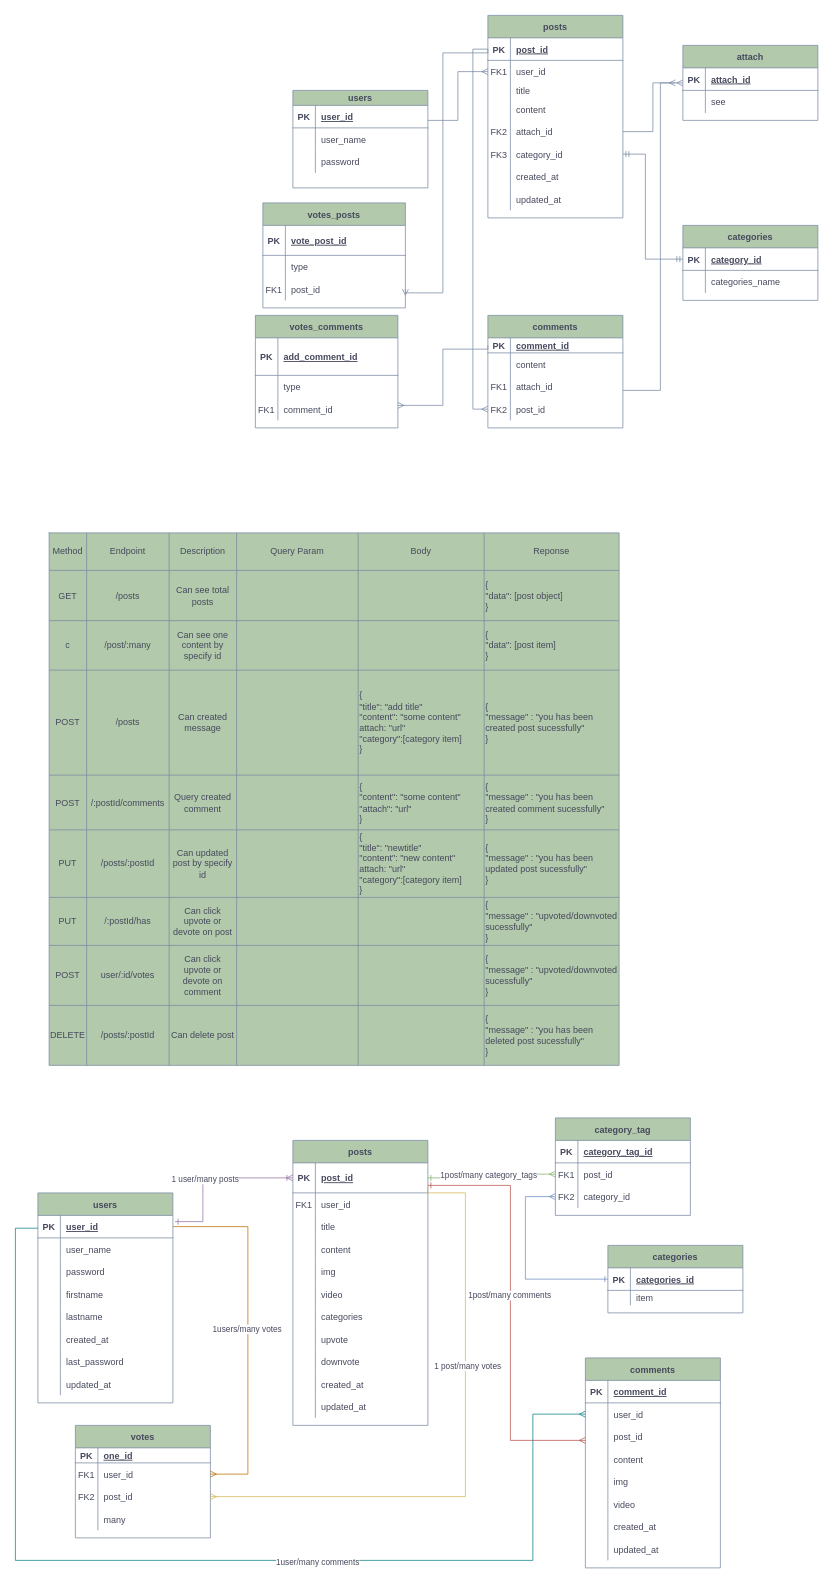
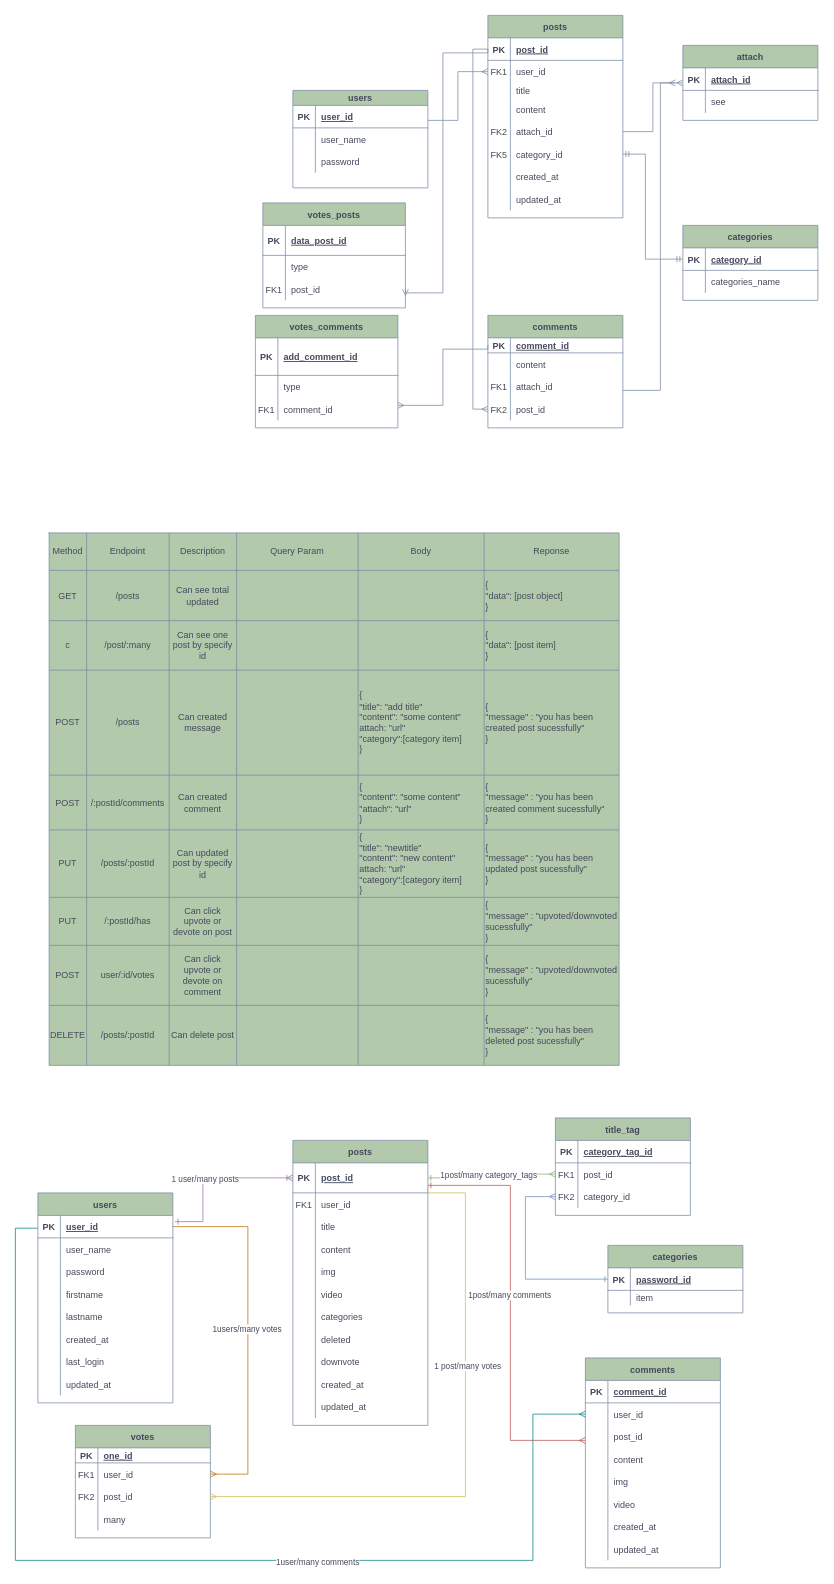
- <mxCell id="29" value="FK3" style="shape=partialRectangle;connectable=0;fillColor=none;top=0;left=0;bottom=0;right=0;editable=1;overflow=hidden;strokeColor=#788AA3;fontColor=#46495D;" parent="28" vertex="1"><mxGeometry width="30" height="30" as="geometry"><mxRectangle width="30" height="30" as="alternateBounds" /></mxGeometry></mxCell>
+ <mxCell id="29" value="FK5" style="shape=partialRectangle;connectable=0;fillColor=none;top=0;left=0;bottom=0;right=0;editable=1;overflow=hidden;strokeColor=#788AA3;fontColor=#46495D;" parent="28" vertex="1"><mxGeometry width="30" height="30" as="geometry"><mxRectangle width="30" height="30" as="alternateBounds" /></mxGeometry></mxCell>
- <mxCell id="147" value="vote_post_id" style="shape=partialRectangle;connectable=0;fillColor=none;top=0;left=0;bottom=0;right=0;align=left;spacingLeft=6;fontStyle=5;overflow=hidden;strokeColor=#788AA3;fontColor=#46495D;" parent="145" vertex="1"><mxGeometry x="30" width="160" height="40" as="geometry"><mxRectangle width="160" height="40" as="alternateBounds" /></mxGeometry></mxCell>
+ <mxCell id="147" value="data_post_id" style="shape=partialRectangle;connectable=0;fillColor=none;top=0;left=0;bottom=0;right=0;align=left;spacingLeft=6;fontStyle=5;overflow=hidden;strokeColor=#788AA3;fontColor=#46495D;" parent="145" vertex="1"><mxGeometry x="30" width="160" height="40" as="geometry"><mxRectangle width="160" height="40" as="alternateBounds" /></mxGeometry></mxCell>
- <mxCell id="89" value="Can see total posts" style="shape=partialRectangle;html=1;whiteSpace=wrap;connectable=0;overflow=hidden;fillColor=none;top=0;left=0;bottom=0;right=0;pointerEvents=1;strokeColor=#788AA3;fontColor=#46495D;" parent="86" vertex="1"><mxGeometry x="160" width="90" height="67" as="geometry"><mxRectangle width="90" height="67" as="alternateBounds" /></mxGeometry></mxCell>
+ <mxCell id="89" value="Can see total updated" style="shape=partialRectangle;html=1;whiteSpace=wrap;connectable=0;overflow=hidden;fillColor=none;top=0;left=0;bottom=0;right=0;pointerEvents=1;strokeColor=#788AA3;fontColor=#46495D;" parent="86" vertex="1"><mxGeometry x="160" width="90" height="67" as="geometry"><mxRectangle width="90" height="67" as="alternateBounds" /></mxGeometry></mxCell>
- <mxCell id="96" value="Can see one content by specify id" style="shape=partialRectangle;html=1;whiteSpace=wrap;connectable=0;overflow=hidden;fillColor=none;top=0;left=0;bottom=0;right=0;pointerEvents=1;strokeColor=#788AA3;fontColor=#46495D;" parent="93" vertex="1"><mxGeometry x="160" width="90" height="66" as="geometry"><mxRectangle width="90" height="66" as="alternateBounds" /></mxGeometry></mxCell>
+ <mxCell id="96" value="Can see one post by specify id" style="shape=partialRectangle;html=1;whiteSpace=wrap;connectable=0;overflow=hidden;fillColor=none;top=0;left=0;bottom=0;right=0;pointerEvents=1;strokeColor=#788AA3;fontColor=#46495D;" parent="93" vertex="1"><mxGeometry x="160" width="90" height="66" as="geometry"><mxRectangle width="90" height="66" as="alternateBounds" /></mxGeometry></mxCell>
- <mxCell id="110" value="Query created comment" style="shape=partialRectangle;html=1;whiteSpace=wrap;connectable=0;overflow=hidden;fillColor=none;top=0;left=0;bottom=0;right=0;pointerEvents=1;strokeColor=#788AA3;fontColor=#46495D;" parent="107" vertex="1"><mxGeometry x="160" width="90" height="73" as="geometry"><mxRectangle width="90" height="73" as="alternateBounds" /></mxGeometry></mxCell>
+ <mxCell id="110" value="Can created comment" style="shape=partialRectangle;html=1;whiteSpace=wrap;connectable=0;overflow=hidden;fillColor=none;top=0;left=0;bottom=0;right=0;pointerEvents=1;strokeColor=#788AA3;fontColor=#46495D;" parent="107" vertex="1"><mxGeometry x="160" width="90" height="73" as="geometry"><mxRectangle width="90" height="73" as="alternateBounds" /></mxGeometry></mxCell>
- <mxCell id="216" value="category_tag" style="shape=table;startSize=30;container=1;collapsible=1;childLayout=tableLayout;fixedRows=1;rowLines=0;fontStyle=1;align=center;resizeLast=1;fillColor=#B2C9AB;strokeColor=#788AA3;fontColor=#46495D;" parent="1" vertex="1"><mxGeometry x="740" y="1490" width="180" height="130" as="geometry" /></mxCell>
+ <mxCell id="216" value="title_tag" style="shape=table;startSize=30;container=1;collapsible=1;childLayout=tableLayout;fixedRows=1;rowLines=0;fontStyle=1;align=center;resizeLast=1;fillColor=#B2C9AB;strokeColor=#788AA3;fontColor=#46495D;" parent="1" vertex="1"><mxGeometry x="740" y="1490" width="180" height="130" as="geometry" /></mxCell>
- <mxCell id="229" value="categories_id" style="shape=partialRectangle;connectable=0;fillColor=none;top=0;left=0;bottom=0;right=0;align=left;spacingLeft=6;fontStyle=5;overflow=hidden;strokeColor=#788AA3;fontColor=#46495D;" parent="227" vertex="1"><mxGeometry x="30" width="150" height="30" as="geometry"><mxRectangle width="150" height="30" as="alternateBounds" /></mxGeometry></mxCell>
+ <mxCell id="229" value="password_id" style="shape=partialRectangle;connectable=0;fillColor=none;top=0;left=0;bottom=0;right=0;align=left;spacingLeft=6;fontStyle=5;overflow=hidden;strokeColor=#788AA3;fontColor=#46495D;" parent="227" vertex="1"><mxGeometry x="30" width="150" height="30" as="geometry"><mxRectangle width="150" height="30" as="alternateBounds" /></mxGeometry></mxCell>
- <mxCell id="204" value="upvote" style="shape=partialRectangle;connectable=0;fillColor=none;top=0;left=0;bottom=0;right=0;align=left;spacingLeft=6;overflow=hidden;strokeColor=#788AA3;fontColor=#46495D;" parent="202" vertex="1"><mxGeometry x="30" width="150" height="30" as="geometry"><mxRectangle width="150" height="30" as="alternateBounds" /></mxGeometry></mxCell>
+ <mxCell id="204" value="deleted" style="shape=partialRectangle;connectable=0;fillColor=none;top=0;left=0;bottom=0;right=0;align=left;spacingLeft=6;overflow=hidden;strokeColor=#788AA3;fontColor=#46495D;" parent="202" vertex="1"><mxGeometry x="30" width="150" height="30" as="geometry"><mxRectangle width="150" height="30" as="alternateBounds" /></mxGeometry></mxCell>
- <mxCell id="176" value="last_password" style="shape=partialRectangle;connectable=0;fillColor=none;top=0;left=0;bottom=0;right=0;align=left;spacingLeft=6;overflow=hidden;strokeColor=#788AA3;fontColor=#46495D;" parent="174" vertex="1"><mxGeometry x="30" width="150" height="30" as="geometry"><mxRectangle width="150" height="30" as="alternateBounds" /></mxGeometry></mxCell>
+ <mxCell id="176" value="last_login" style="shape=partialRectangle;connectable=0;fillColor=none;top=0;left=0;bottom=0;right=0;align=left;spacingLeft=6;overflow=hidden;strokeColor=#788AA3;fontColor=#46495D;" parent="174" vertex="1"><mxGeometry x="30" width="150" height="30" as="geometry"><mxRectangle width="150" height="30" as="alternateBounds" /></mxGeometry></mxCell>
